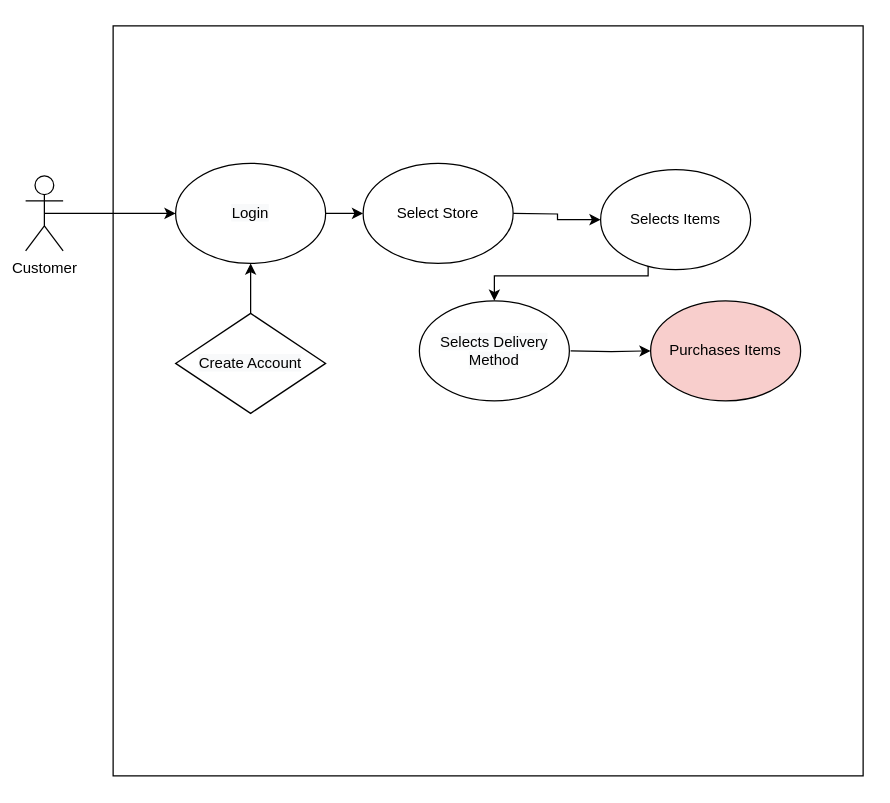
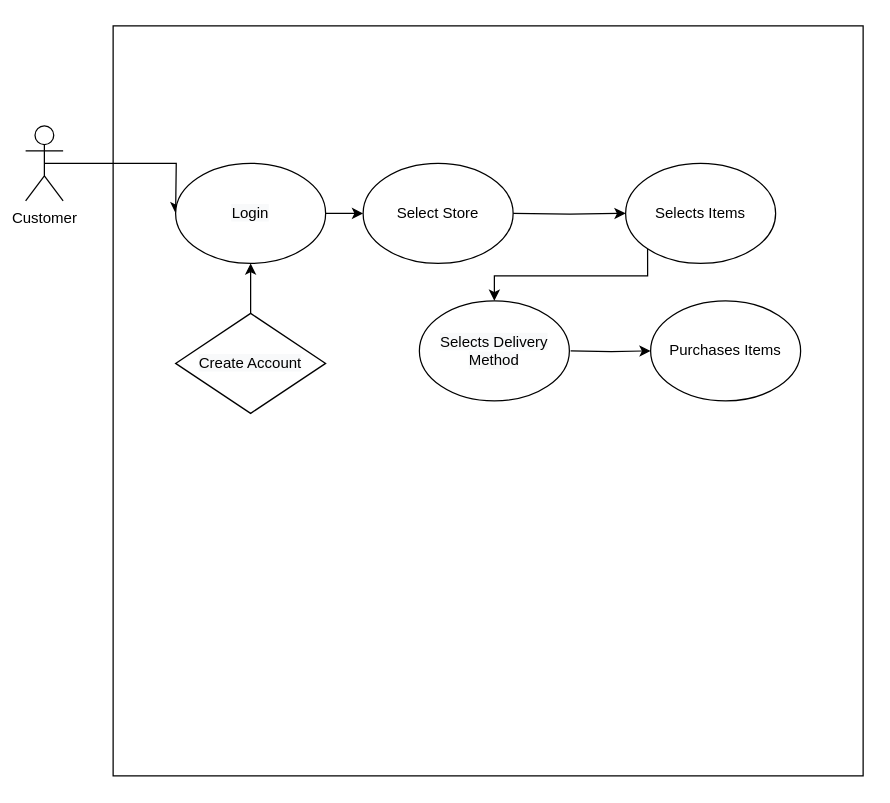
- <mxCell id="4" value="Customer" style="shape=umlActor;verticalLabelPosition=bottom;verticalAlign=top;html=1;outlineConnect=0;" parent="1" vertex="1"><mxGeometry x="20" y="140" width="30" height="60" as="geometry" /></mxCell>
+ <mxCell id="4" value="Customer" style="shape=umlActor;verticalLabelPosition=bottom;verticalAlign=top;html=1;outlineConnect=0;" parent="1" vertex="1"><mxGeometry x="20" y="100" width="30" height="60" as="geometry" /></mxCell>
- <mxCell id="11" value="&lt;span&gt;Selects Items&lt;/span&gt;" style="ellipse;whiteSpace=wrap;html=1;" vertex="1" parent="1"><mxGeometry x="480" y="135" width="120" height="80" as="geometry" /></mxCell>
+ <mxCell id="11" value="&lt;span&gt;Selects Items&lt;/span&gt;" style="ellipse;whiteSpace=wrap;html=1;" vertex="1" parent="1"><mxGeometry x="500" y="130" width="120" height="80" as="geometry" /></mxCell>
- <mxCell id="15" value="&lt;span&gt;Purchases Items&lt;/span&gt;" style="ellipse;whiteSpace=wrap;html=1;fillColor=#f8cecc;" vertex="1" parent="1"><mxGeometry x="520" y="240" width="120" height="80" as="geometry" /></mxCell>
+ <mxCell id="15" value="&lt;span&gt;Purchases Items&lt;/span&gt;" style="ellipse;whiteSpace=wrap;html=1;" vertex="1" parent="1"><mxGeometry x="520" y="240" width="120" height="80" as="geometry" /></mxCell>
